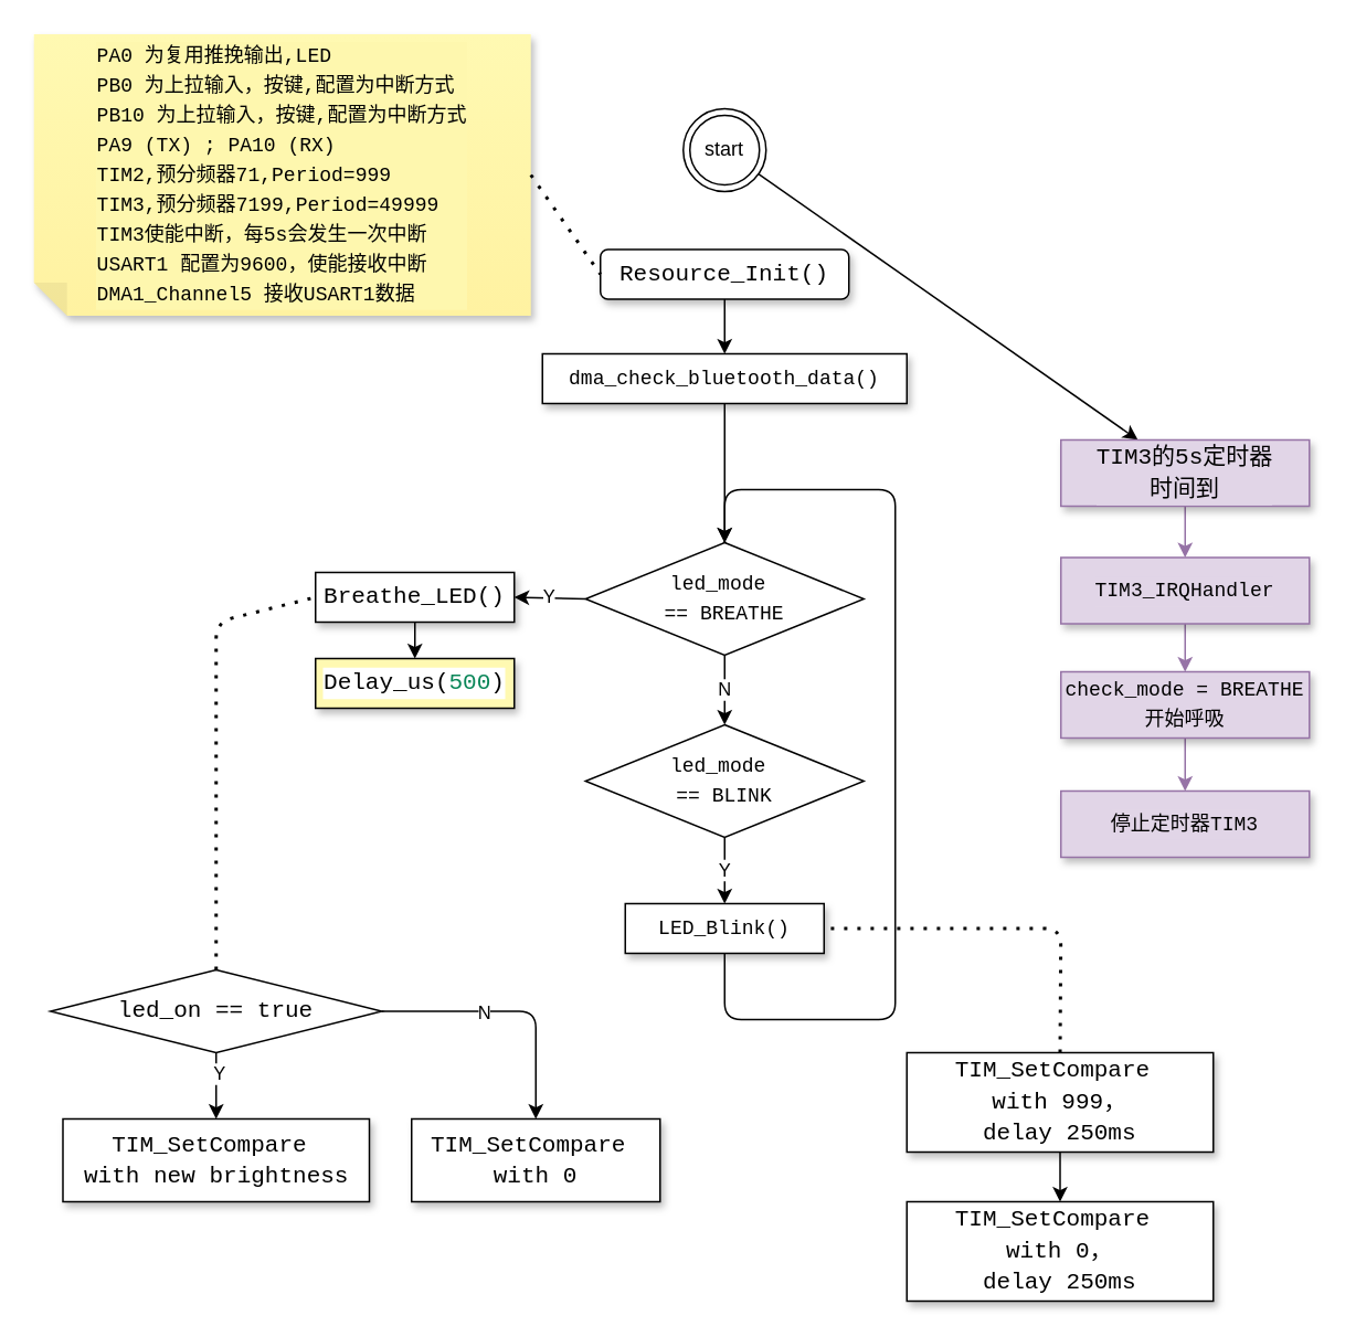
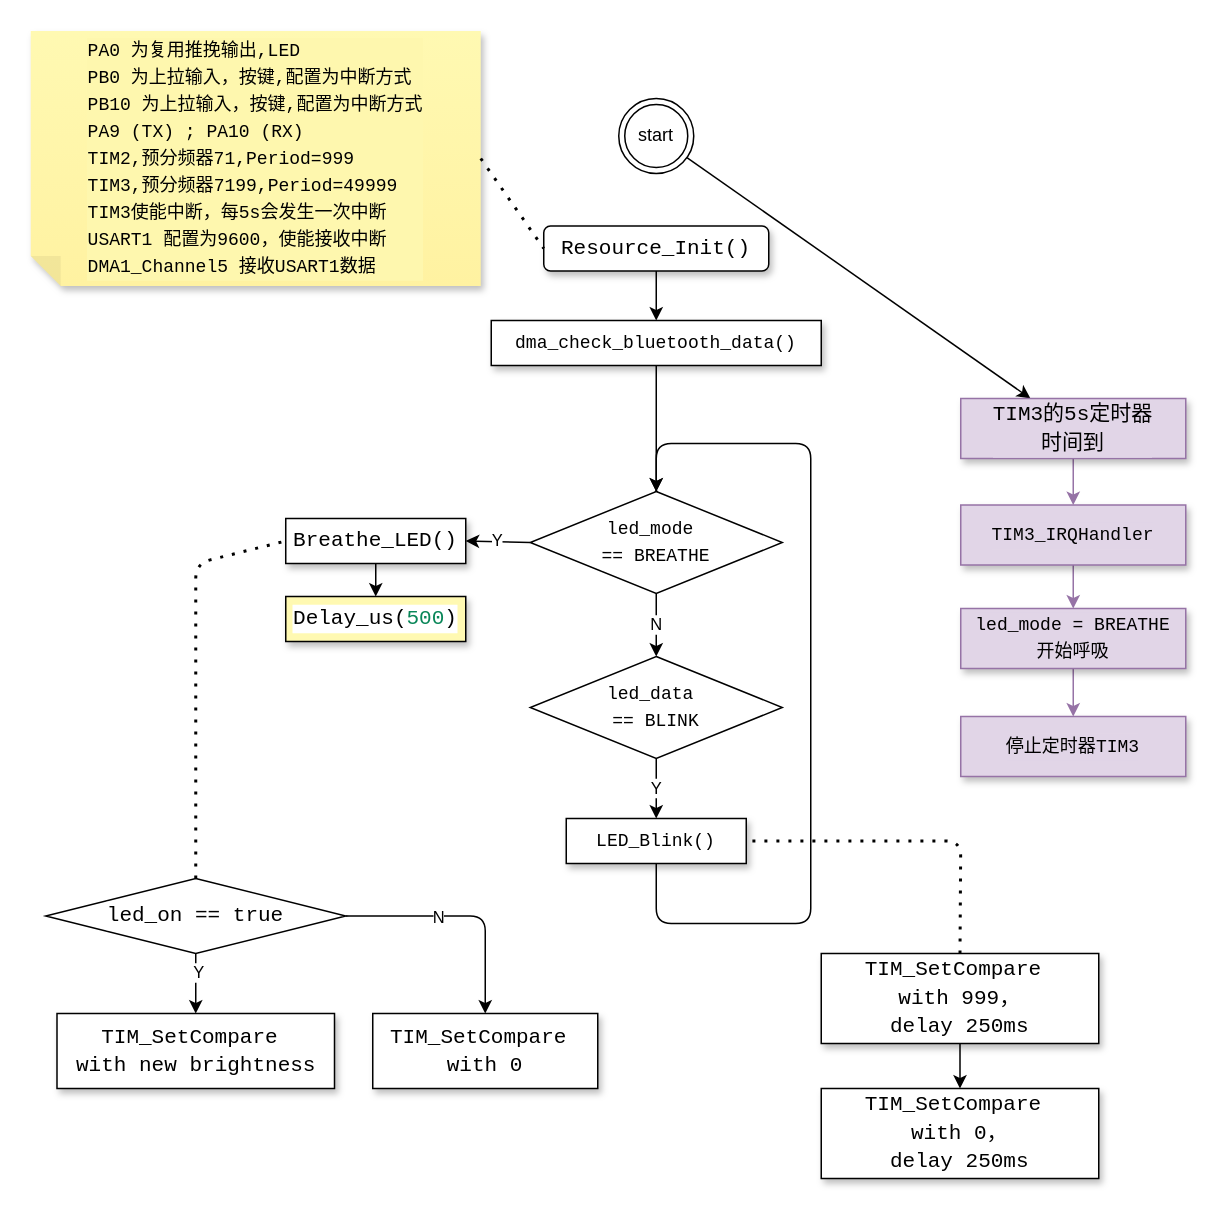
- <mxCell id="36" value="&lt;div style=&quot;font-family: Consolas, &amp;quot;Courier New&amp;quot;, monospace; font-size: 14px; line-height: 19px;&quot;&gt;&lt;div style=&quot;line-height: 19px;&quot;&gt;&lt;div style=&quot;font-family: Menlo, Monaco, &amp;quot;Courier New&amp;quot;, monospace; font-size: 12px; line-height: 18px;&quot;&gt;&lt;div style=&quot;line-height: 18px;&quot;&gt;check_mode = BREATHE&lt;/div&gt;&lt;div style=&quot;line-height: 18px;&quot;&gt;开始呼吸&lt;/div&gt;&lt;/div&gt;&lt;/div&gt;&lt;/div&gt;" style="whiteSpace=wrap;html=1;shadow=1;fillColor=#e1d5e7;strokeColor=#9673a6;labelBackgroundColor=#e1d5e7;" parent="1" vertex="1"><mxGeometry x="640" y="405" width="150" height="40" as="geometry" /></mxCell>
+ <mxCell id="36" value="&lt;div style=&quot;font-family: Consolas, &amp;quot;Courier New&amp;quot;, monospace; font-size: 14px; line-height: 19px;&quot;&gt;&lt;div style=&quot;line-height: 19px;&quot;&gt;&lt;div style=&quot;font-family: Menlo, Monaco, &amp;quot;Courier New&amp;quot;, monospace; font-size: 12px; line-height: 18px;&quot;&gt;&lt;div style=&quot;line-height: 18px;&quot;&gt;led_mode = BREATHE&lt;/div&gt;&lt;div style=&quot;line-height: 18px;&quot;&gt;开始呼吸&lt;/div&gt;&lt;/div&gt;&lt;/div&gt;&lt;/div&gt;" style="whiteSpace=wrap;html=1;shadow=1;fillColor=#e1d5e7;strokeColor=#9673a6;labelBackgroundColor=#e1d5e7;" parent="1" vertex="1"><mxGeometry x="640" y="405" width="150" height="40" as="geometry" /></mxCell>
- <mxCell id="19" value="&lt;div style=&quot;background-color: rgb(255, 255, 255); font-family: Menlo, Monaco, &amp;quot;Courier New&amp;quot;, monospace; line-height: 18px;&quot;&gt;&lt;div style=&quot;line-height: 18px;&quot;&gt;led_mode&amp;nbsp;&lt;/div&gt;&lt;div style=&quot;line-height: 18px;&quot;&gt;== BLINK&lt;/div&gt;&lt;/div&gt;" style="rhombus;whiteSpace=wrap;html=1;" parent="1" vertex="1"><mxGeometry x="353" y="437" width="168" height="68" as="geometry" /></mxCell>
+ <mxCell id="19" value="&lt;div style=&quot;background-color: rgb(255, 255, 255); font-family: Menlo, Monaco, &amp;quot;Courier New&amp;quot;, monospace; line-height: 18px;&quot;&gt;&lt;div style=&quot;line-height: 18px;&quot;&gt;led_data&amp;nbsp;&lt;/div&gt;&lt;div style=&quot;line-height: 18px;&quot;&gt;== BLINK&lt;/div&gt;&lt;/div&gt;" style="rhombus;whiteSpace=wrap;html=1;" parent="1" vertex="1"><mxGeometry x="353" y="437" width="168" height="68" as="geometry" /></mxCell>
